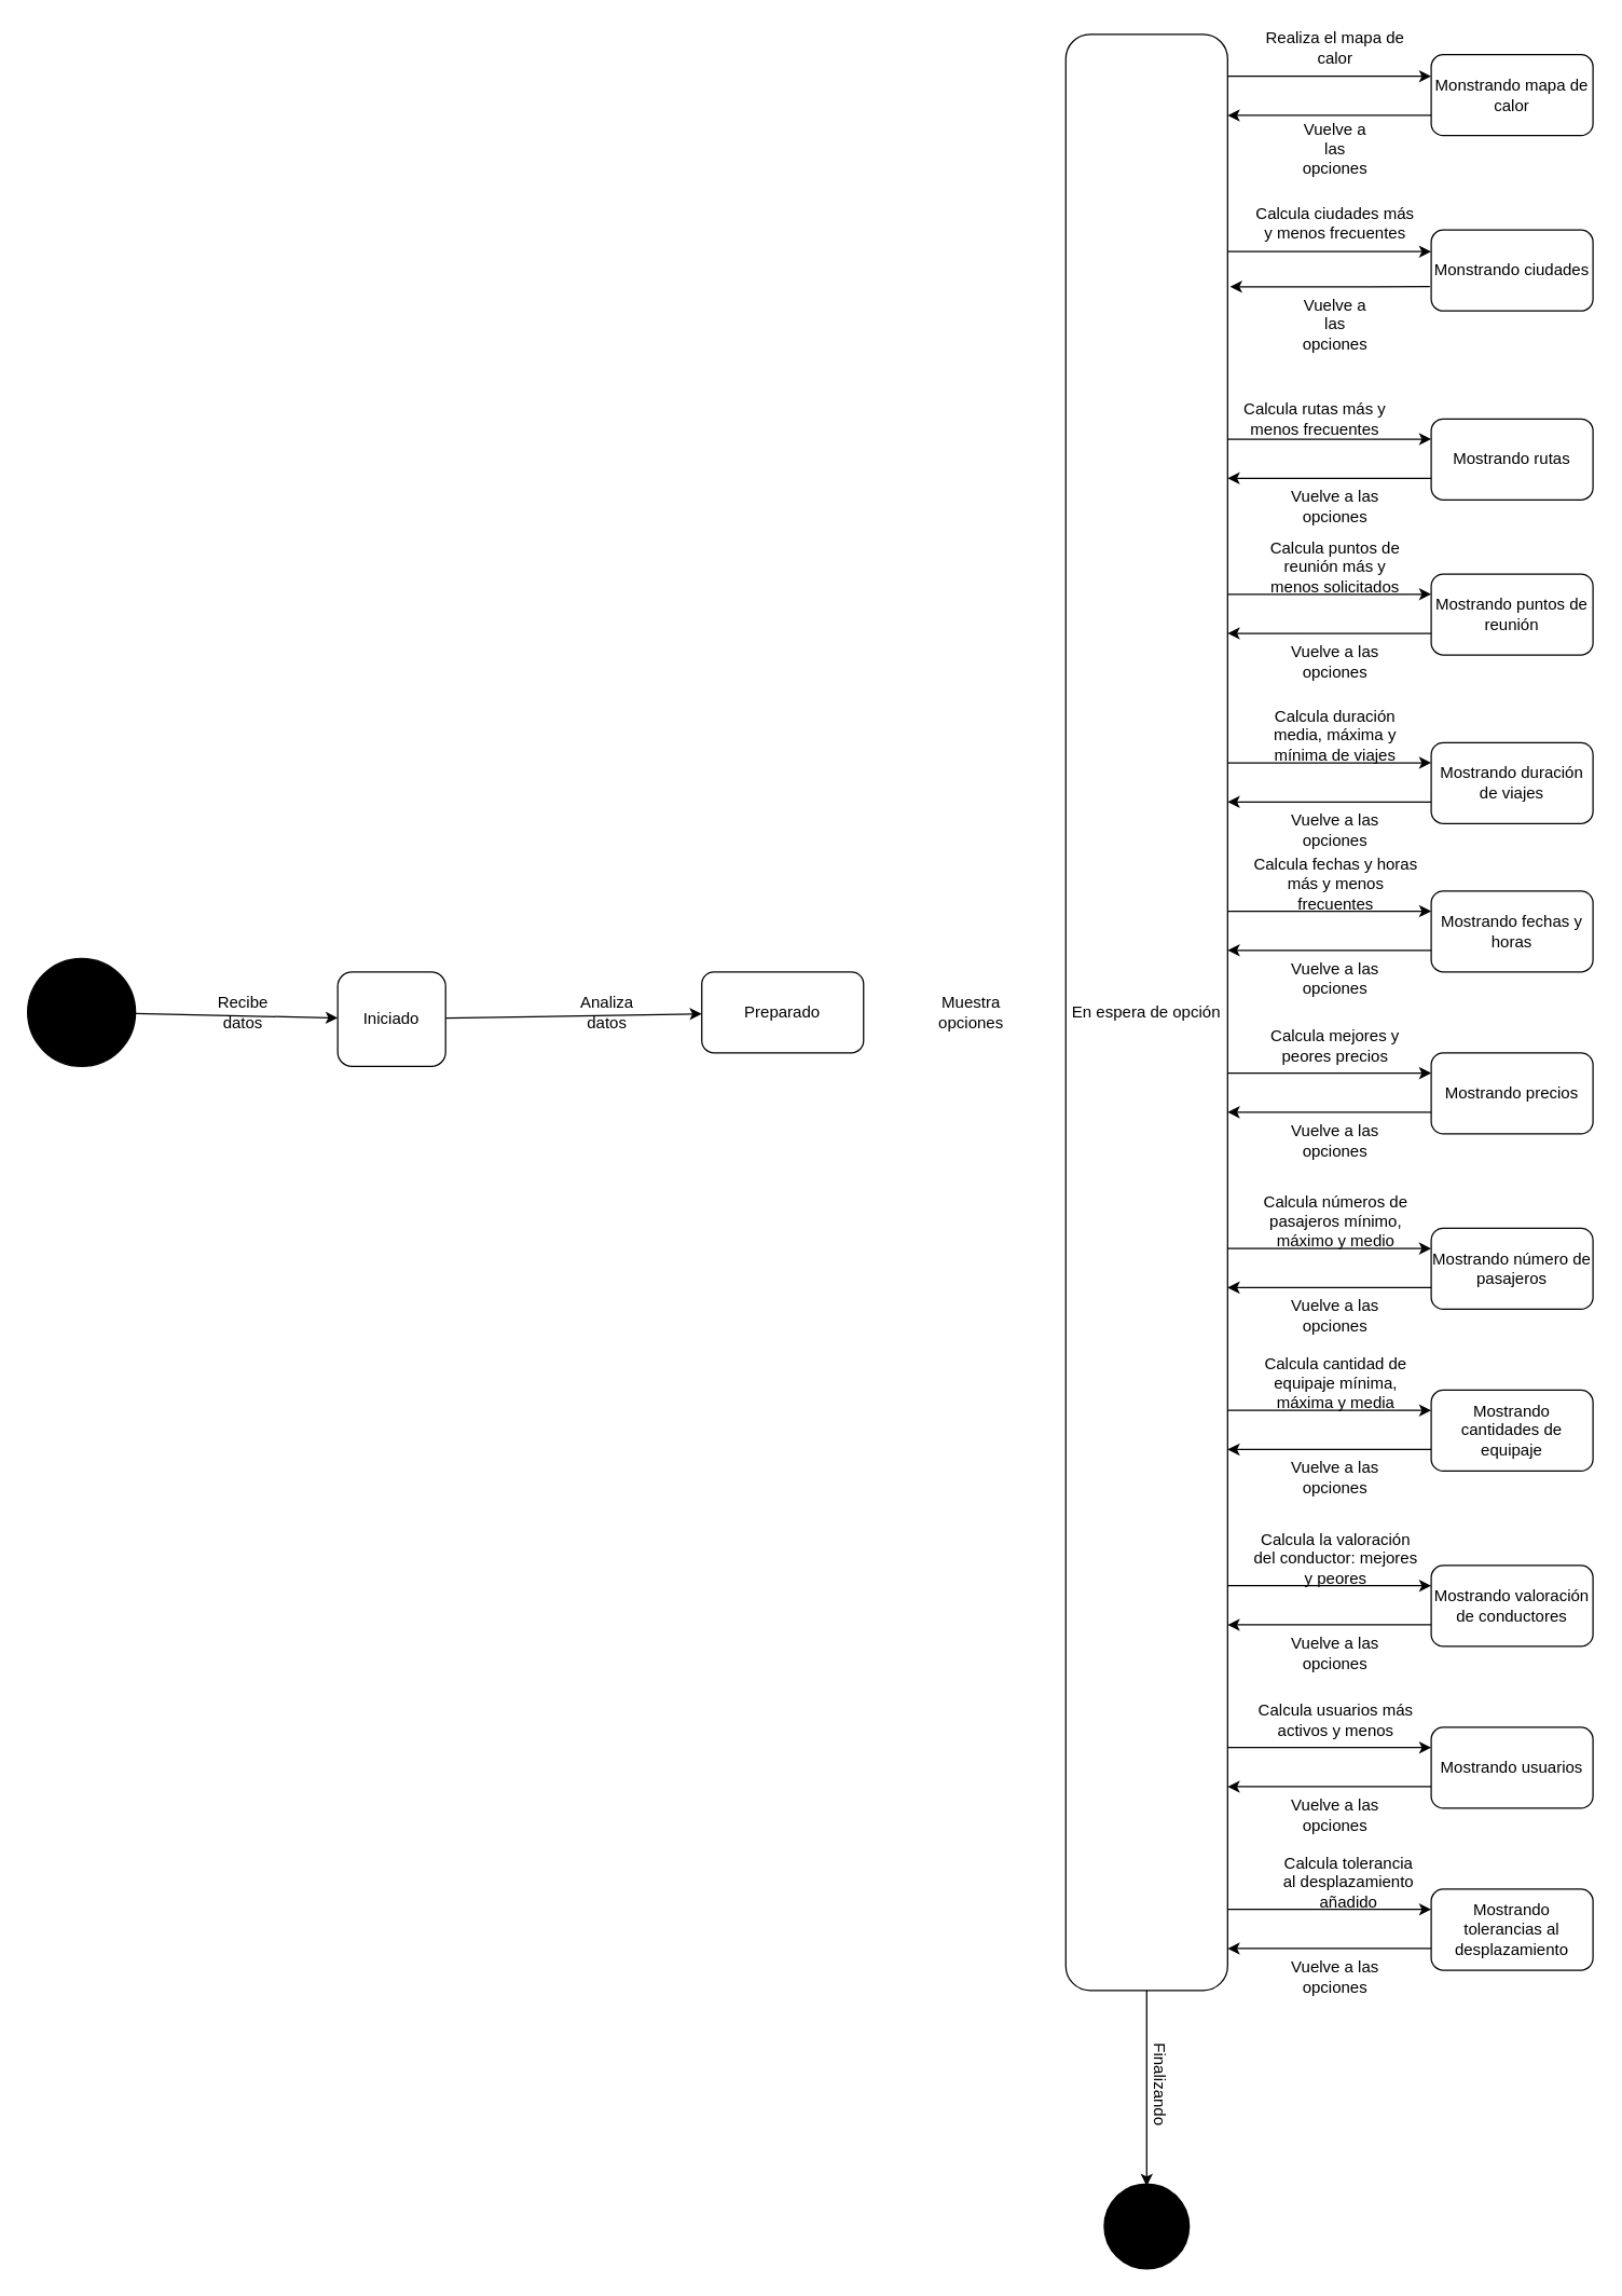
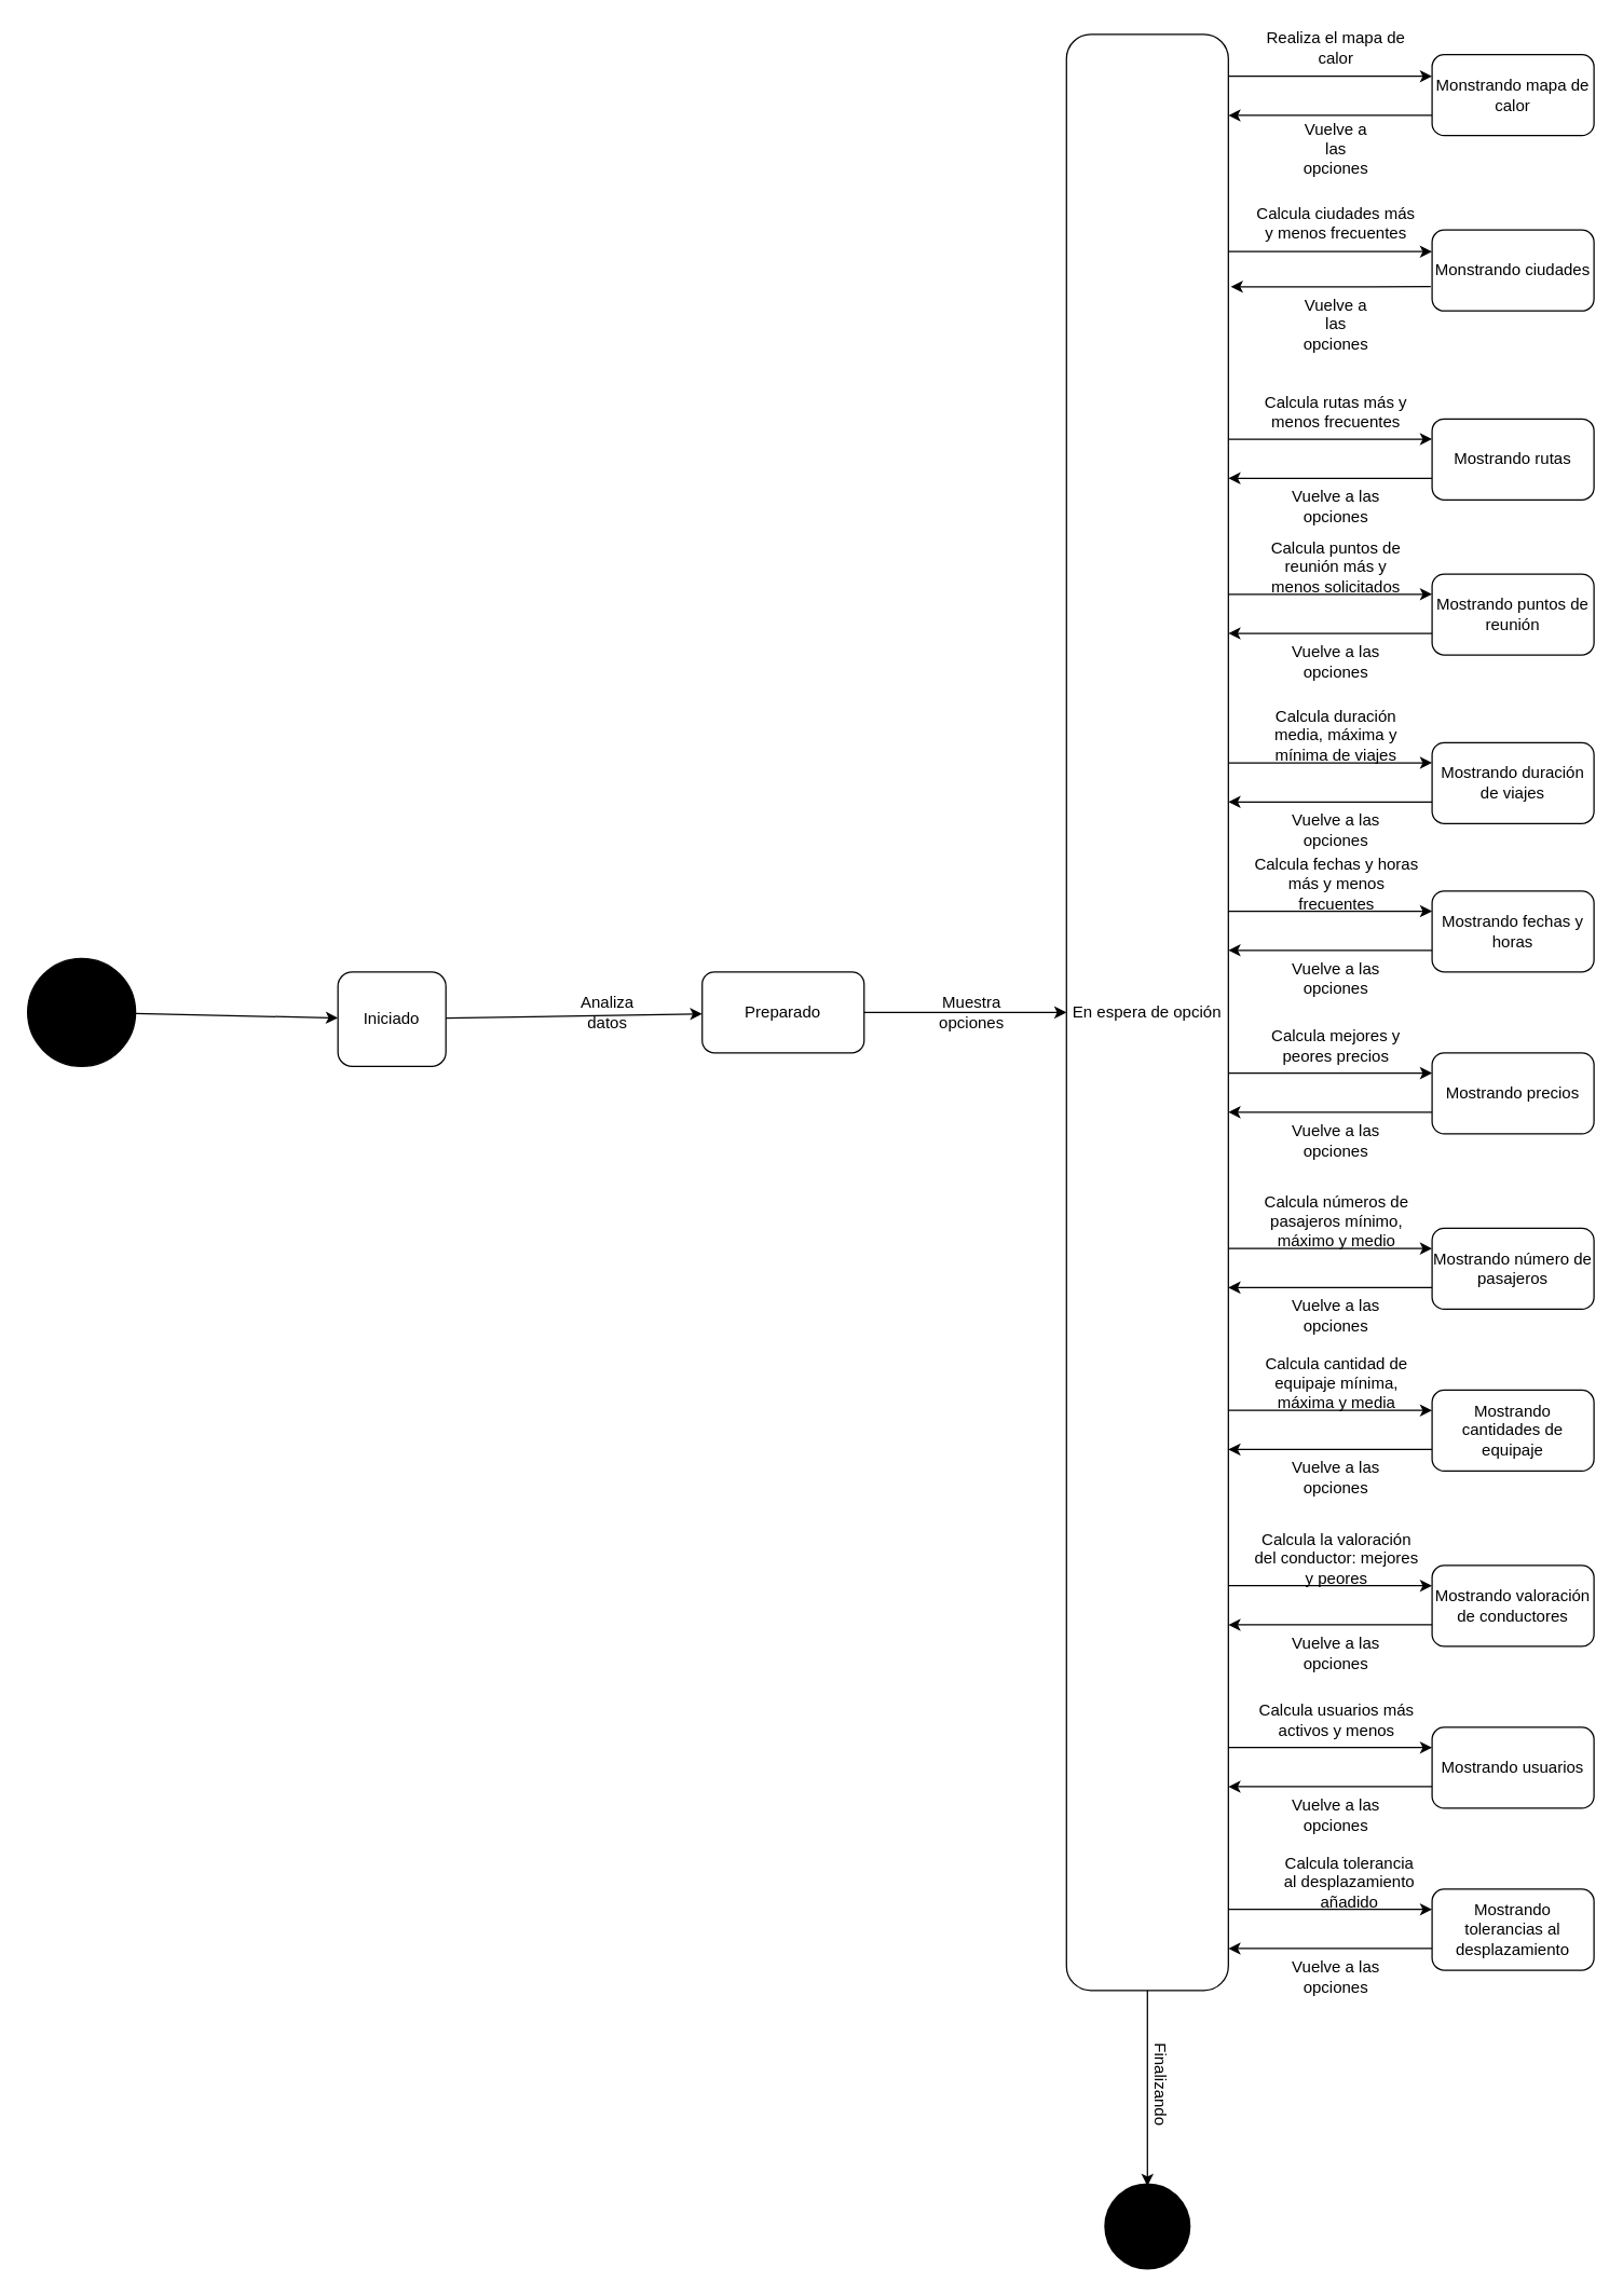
- <mxCell id="20" value="Calcula rutas más y menos frecuentes" style="text;html=1;strokeColor=none;fillColor=none;align=center;verticalAlign=middle;whiteSpace=wrap;rounded=0;" vertex="1" parent="1"><mxGeometry x="920" y="295" width="110" height="30" as="geometry" /></mxCell>
+ <mxCell id="20" value="Calcula rutas más y menos frecuentes" style="text;html=1;strokeColor=none;fillColor=none;align=center;verticalAlign=middle;whiteSpace=wrap;rounded=0;" vertex="1" parent="1"><mxGeometry x="935" y="290" width="110" height="30" as="geometry" /></mxCell>
- <mxCell id="5" value="Recibe datos" style="text;html=1;strokeColor=none;fillColor=none;align=center;verticalAlign=middle;whiteSpace=wrap;rounded=0;" parent="1" vertex="1"><mxGeometry x="150" y="735" width="60" height="30" as="geometry" /></mxCell>
+ <mxCell id="10" value="" style="endArrow=classic;html=1;rounded=0;" parent="1" source="6" target="9" edge="1"><mxGeometry width="50" height="50" relative="1" as="geometry"><mxPoint x="480" y="310" as="sourcePoint" /><mxPoint x="530" y="260" as="targetPoint" /></mxGeometry></mxCell>
